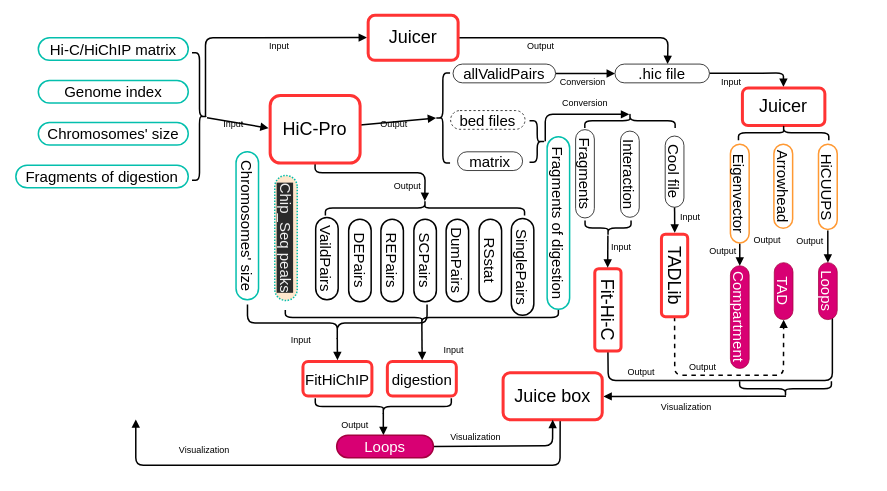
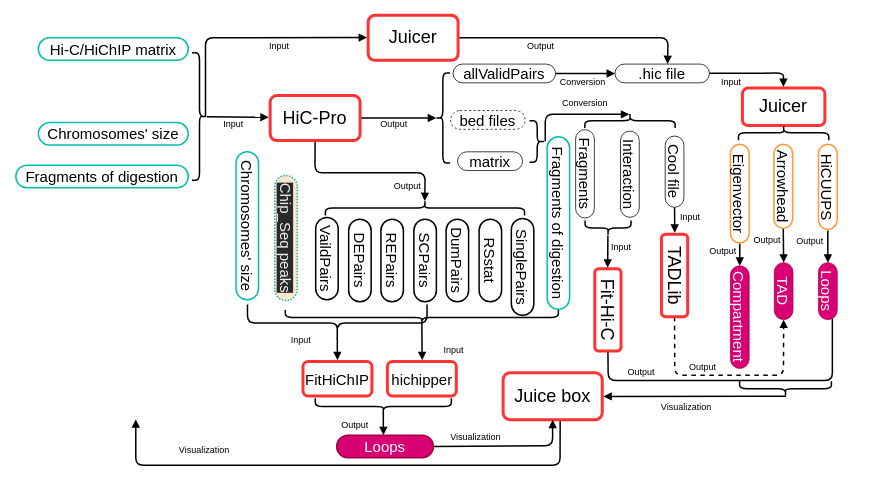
- <mxCell id="82" value="Genome index" style="rounded=1;whiteSpace=wrap;html=1;arcSize=50;fontSize=20;strokeColor=#04BFAD;strokeWidth=2;" parent="1" vertex="1"><mxGeometry x="50" y="107" width="200" height="30" as="geometry" /></mxCell>
- <mxCell id="11" value="HiC-Pro" style="rounded=1;whiteSpace=wrap;html=1;strokeWidth=4;fontSize=24;strokeColor=#FF3333;" parent="1" vertex="1"><mxGeometry x="359.25" y="127" width="120" height="90" as="geometry" /></mxCell>
+ <mxCell id="11" value="HiC-Pro" style="rounded=1;whiteSpace=wrap;html=1;strokeWidth=4;fontSize=24;strokeColor=#FF3333;" parent="1" vertex="1"><mxGeometry x="359.25" y="127" width="120" height="60" as="geometry" /></mxCell>
+ <mxCell id="42" value="" style="edgeStyle=none;html=1;fontSize=24;endArrow=block;endFill=1;strokeWidth=2;exitX=1;exitY=0.5;exitDx=0;exitDy=0;entryX=0;entryY=0.5;entryDx=0;entryDy=0;" parent="1" source="64" target="44" edge="1"><mxGeometry relative="1" as="geometry"><mxPoint x="1044.25" y="277" as="sourcePoint" /><mxPoint x="1044.25" y="347" as="targetPoint" /></mxGeometry></mxCell>
- <mxCell id="3" value="&lt;span style=&quot;font-size: 20px&quot;&gt;digestion&lt;/span&gt;" style="rounded=1;whiteSpace=wrap;html=1;strokeWidth=4;fontSize=24;strokeColor=#FF3333;" vertex="1" parent="1"><mxGeometry x="515.6" y="481.83" width="92" height="46" as="geometry" /></mxCell>
+ <mxCell id="3" value="&lt;span style=&quot;font-size: 20px&quot;&gt;hichipper&lt;/span&gt;" style="rounded=1;whiteSpace=wrap;html=1;strokeWidth=4;fontSize=24;strokeColor=#FF3333;" vertex="1" parent="1"><mxGeometry x="515.6" y="481.83" width="92" height="46" as="geometry" /></mxCell>
